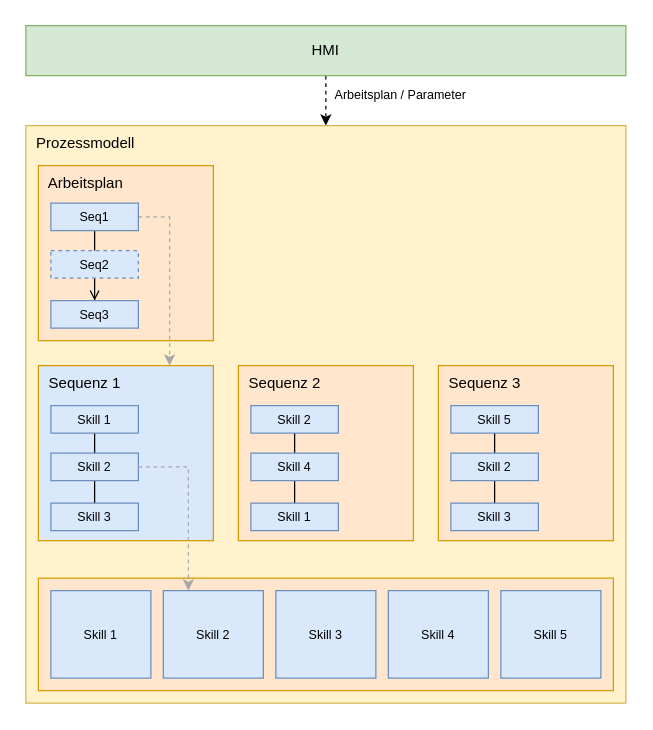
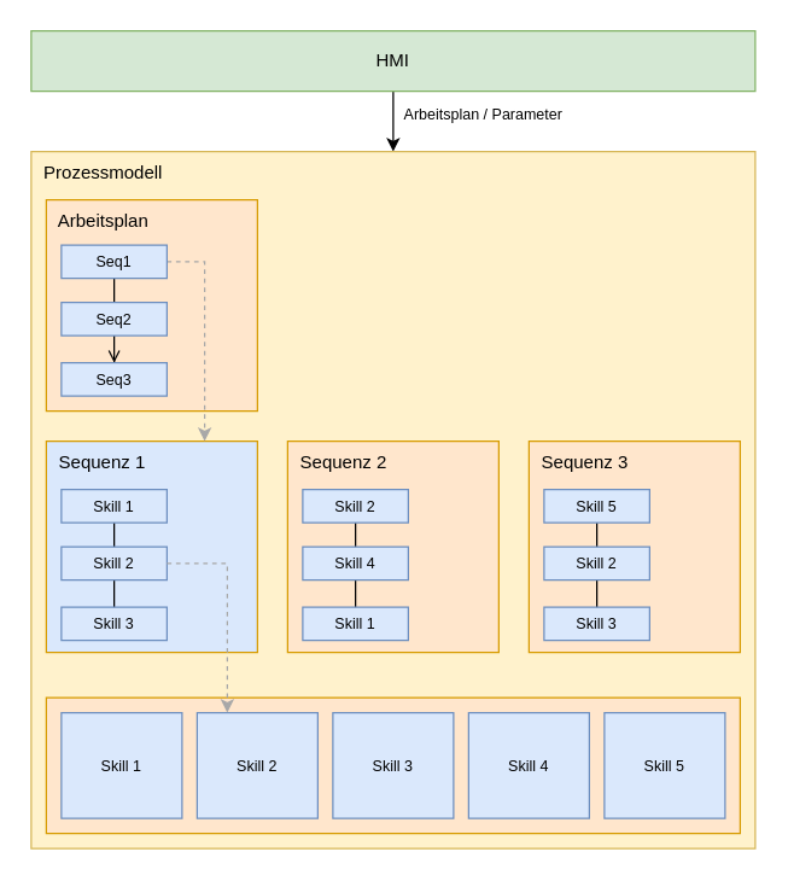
- <mxCell id="2" style="edgeStyle=orthogonalEdgeStyle;rounded=0;orthogonalLoop=1;jettySize=auto;html=1;entryX=0.5;entryY=0;entryDx=0;entryDy=0;dashed=1;" edge="1" parent="1" source="3" target="4"><mxGeometry relative="1" as="geometry" /></mxCell>
+ <mxCell id="2" style="edgeStyle=orthogonalEdgeStyle;rounded=0;orthogonalLoop=1;jettySize=auto;html=1;entryX=0.5;entryY=0;entryDx=0;entryDy=0;" edge="1" parent="1" source="3" target="4"><mxGeometry relative="1" as="geometry" /></mxCell>
- <mxCell id="28" value="Seq2" style="rounded=0;whiteSpace=wrap;html=1;fillColor=#dae8fc;strokeColor=#6c8ebf;fontSize=10;dashed=1;" vertex="1" parent="1"><mxGeometry x="40" y="200" width="70" height="22" as="geometry" /></mxCell>
+ <mxCell id="28" value="Seq2" style="rounded=0;whiteSpace=wrap;html=1;fillColor=#dae8fc;strokeColor=#6c8ebf;fontSize=10;" vertex="1" parent="1"><mxGeometry x="40" y="200" width="70" height="22" as="geometry" /></mxCell>
